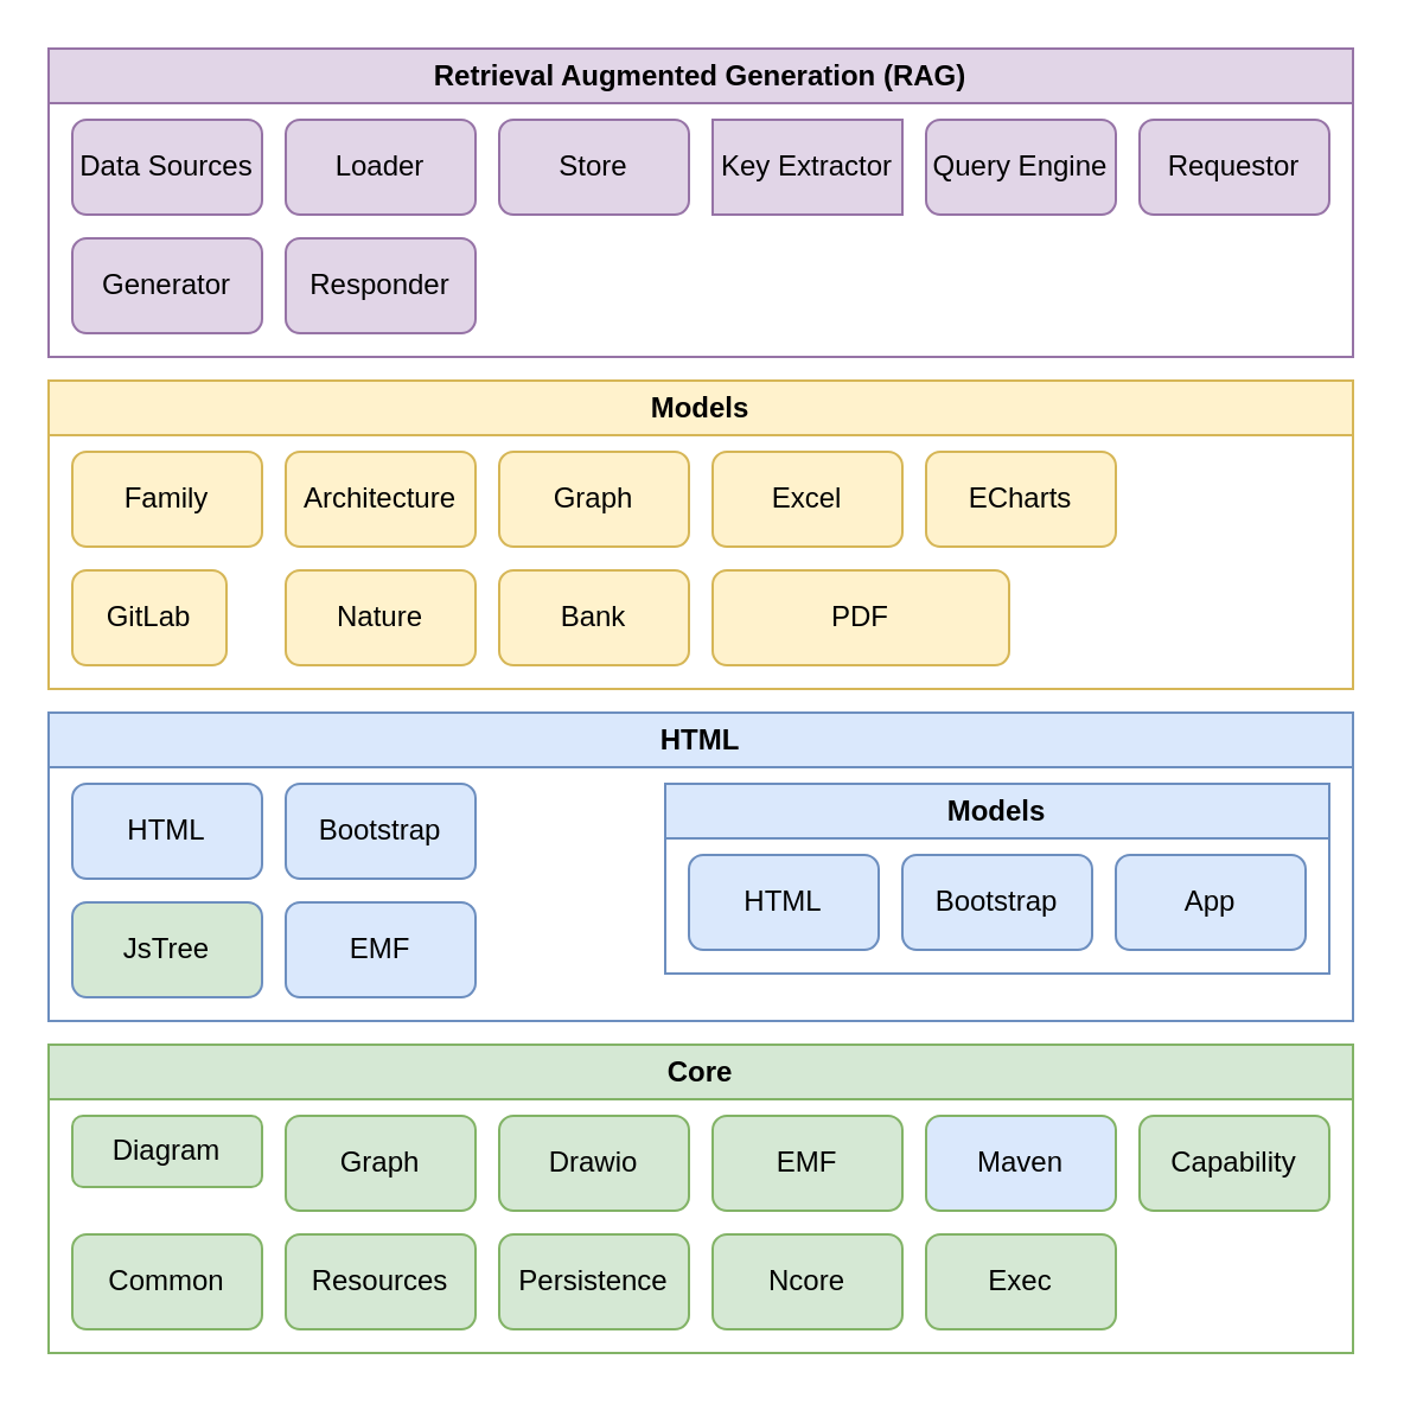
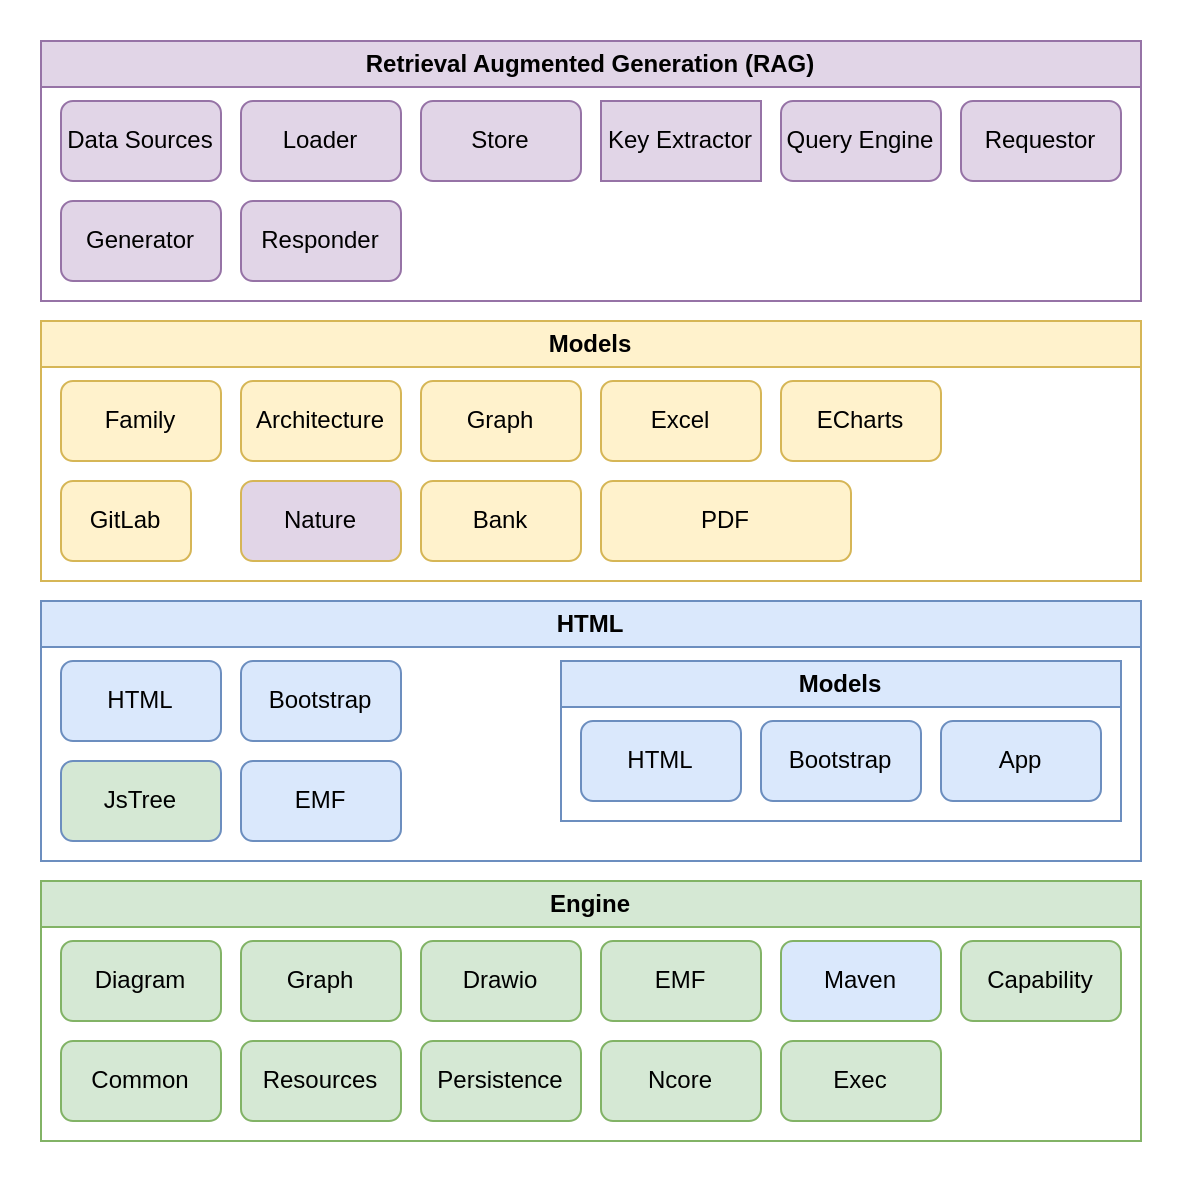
- <mxCell id="30" value="Nature" style="rounded=1;whiteSpace=wrap;html=1;fillColor=#fff2cc;strokeColor=#d6b656;" parent="23" vertex="1"><mxGeometry x="100" y="80" width="80" height="40" as="geometry" /></mxCell>
+ <mxCell id="30" value="Nature" style="rounded=1;whiteSpace=wrap;html=1;fillColor=#e1d5e7;strokeColor=#d6b656;" parent="23" vertex="1"><mxGeometry x="100" y="80" width="80" height="40" as="geometry" /></mxCell>
- <mxCell id="2" value="Core" style="swimlane;whiteSpace=wrap;html=1;collapsible=0;fillColor=#d5e8d4;strokeColor=#82b366;" parent="1" vertex="1"><mxGeometry x="20" y="440" width="550" height="130" as="geometry" /></mxCell>
+ <mxCell id="2" value="Engine" style="swimlane;whiteSpace=wrap;html=1;collapsible=0;fillColor=#d5e8d4;strokeColor=#82b366;" parent="1" vertex="1"><mxGeometry x="20" y="440" width="550" height="130" as="geometry" /></mxCell>
- <mxCell id="7" value="Diagram" style="rounded=1;whiteSpace=wrap;html=1;fillColor=#d5e8d4;strokeColor=#82b366;" parent="2" vertex="1"><mxGeometry x="10" y="30" width="80" height="30" as="geometry" /></mxCell>
+ <mxCell id="7" value="Diagram" style="rounded=1;whiteSpace=wrap;html=1;fillColor=#d5e8d4;strokeColor=#82b366;" parent="2" vertex="1"><mxGeometry x="10" y="30" width="80" height="40" as="geometry" /></mxCell>
